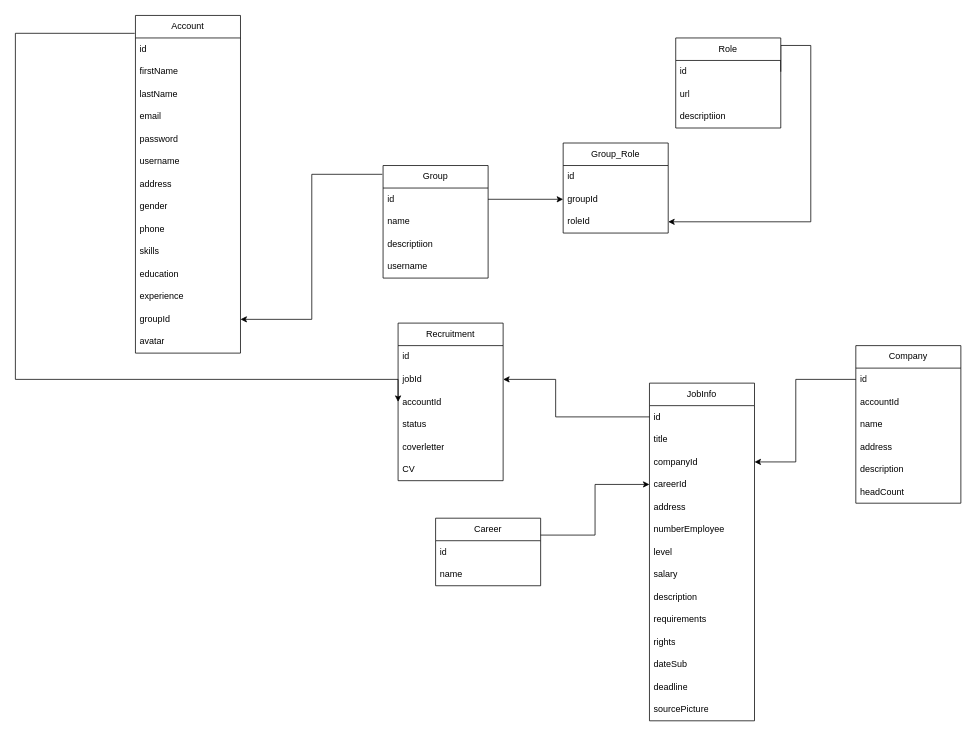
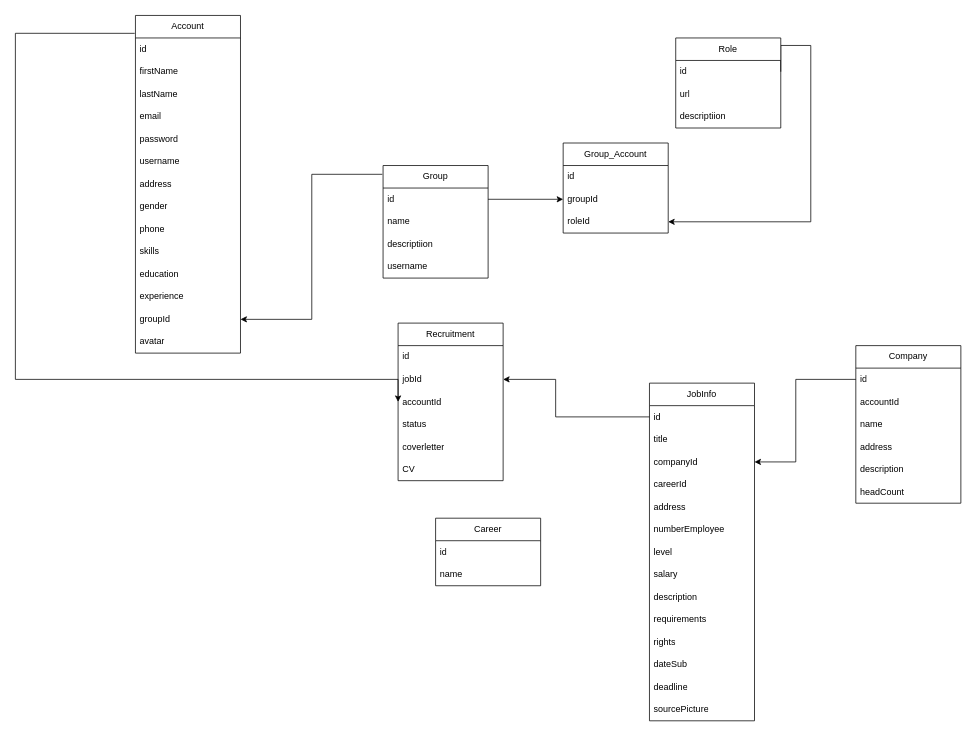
- <mxCell id="25" value="Group_Role" style="swimlane;fontStyle=0;childLayout=stackLayout;horizontal=1;startSize=30;horizontalStack=0;resizeParent=1;resizeParentMax=0;resizeLast=0;collapsible=1;marginBottom=0;whiteSpace=wrap;html=1;" parent="1" vertex="1"><mxGeometry x="750" y="190" width="140" height="120" as="geometry"><mxRectangle x="70" y="80" width="70" height="30" as="alternateBounds" /></mxGeometry></mxCell>
+ <mxCell id="25" value="Group_Account" style="swimlane;fontStyle=0;childLayout=stackLayout;horizontal=1;startSize=30;horizontalStack=0;resizeParent=1;resizeParentMax=0;resizeLast=0;collapsible=1;marginBottom=0;whiteSpace=wrap;html=1;" parent="1" vertex="1"><mxGeometry x="750" y="190" width="140" height="120" as="geometry"><mxRectangle x="70" y="80" width="70" height="30" as="alternateBounds" /></mxGeometry></mxCell>
- <mxCell id="58" value="" style="edgeStyle=orthogonalEdgeStyle;rounded=0;orthogonalLoop=1;jettySize=auto;html=1;entryX=0;entryY=0.5;entryDx=0;entryDy=0;exitX=1;exitY=0.25;exitDx=0;exitDy=0;" parent="1" source="33" target="47" edge="1"><mxGeometry relative="1" as="geometry"><mxPoint x="519" y="790" as="sourcePoint" /><mxPoint x="400" y="913" as="targetPoint" /></mxGeometry></mxCell>
